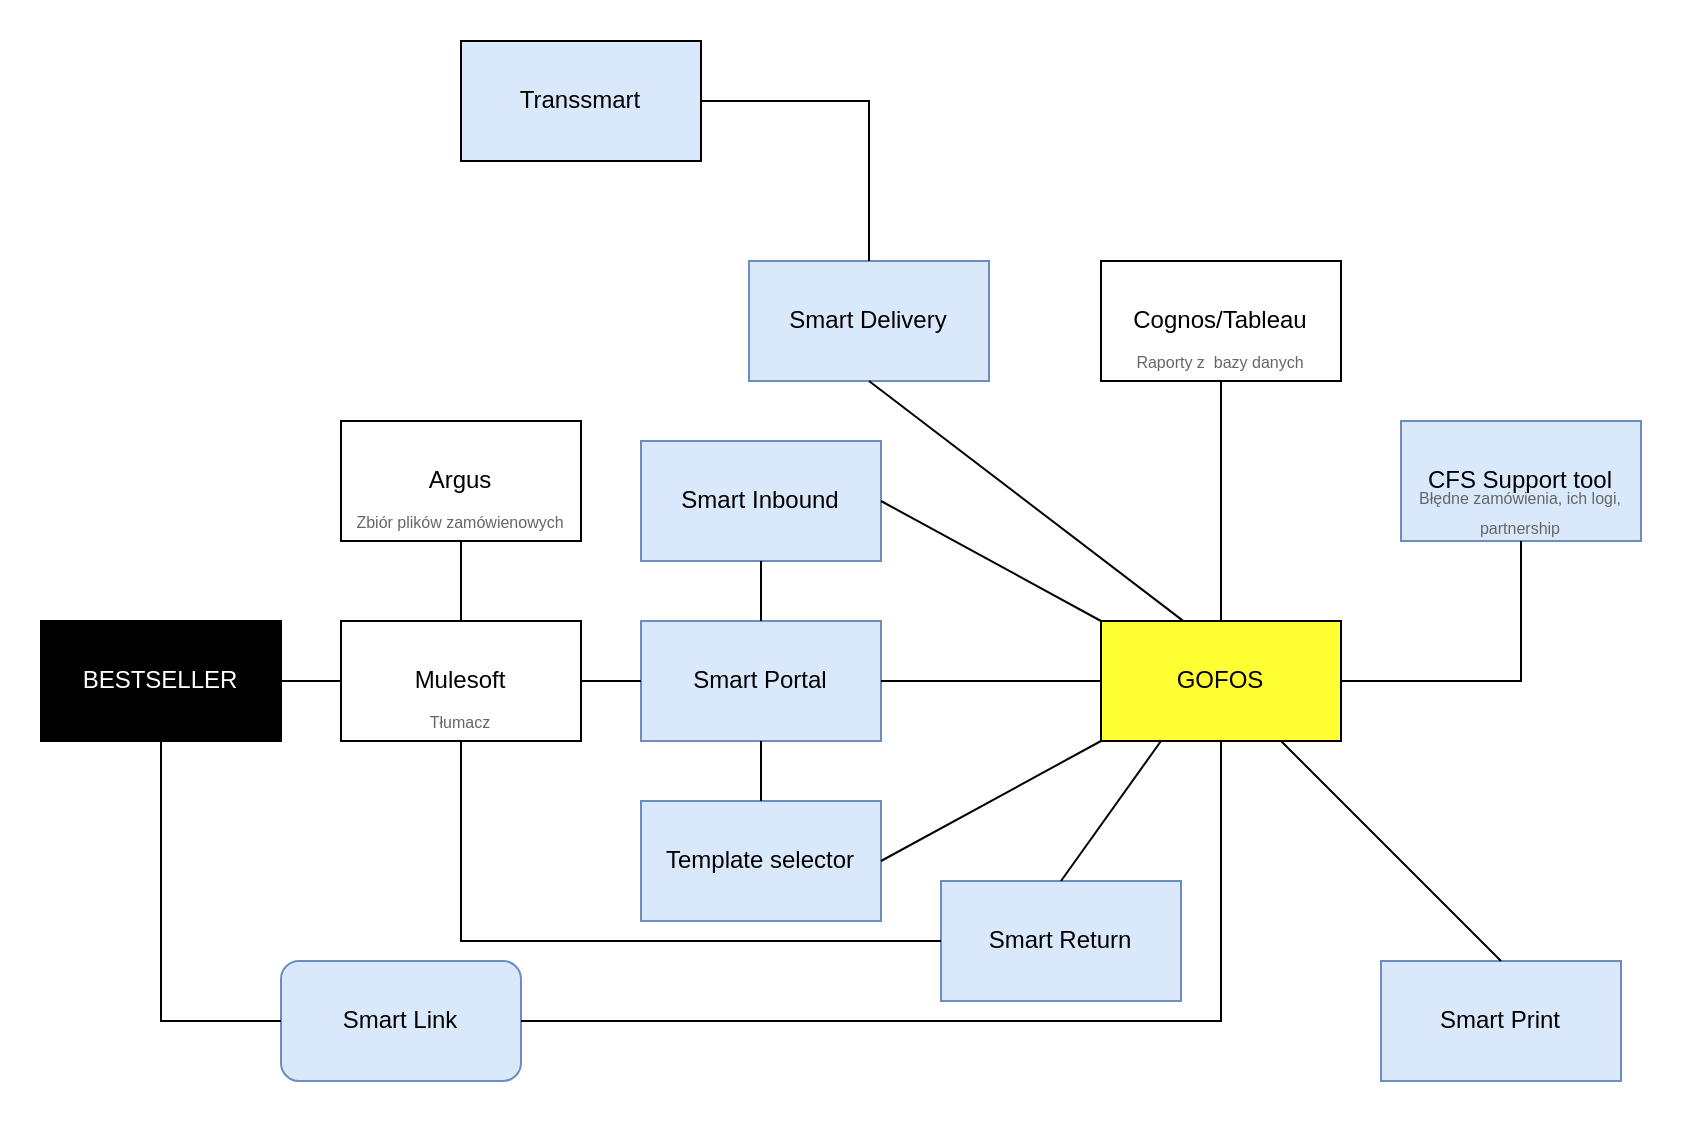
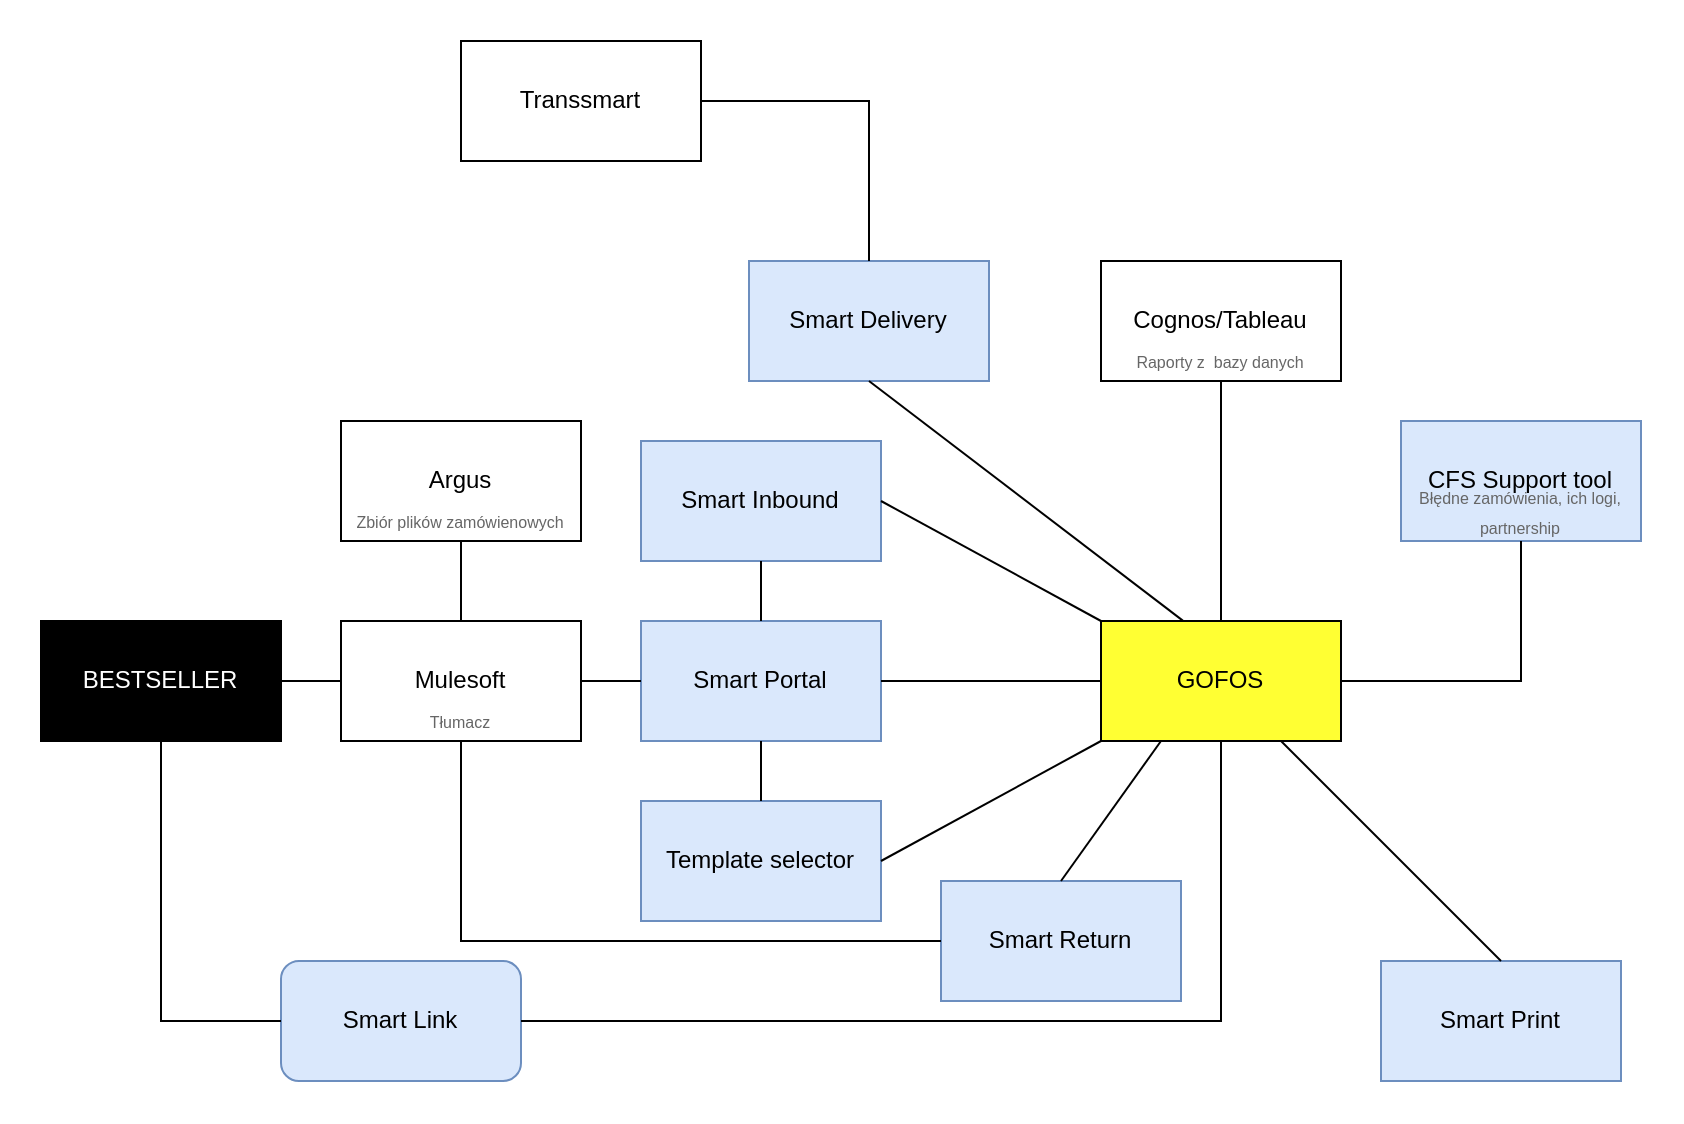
- <mxCell id="31" value="Transsmart" style="whiteSpace=wrap;html=1;fillColor=#dae8fc;" parent="1" vertex="1"><mxGeometry x="230" y="20" width="120" height="60" as="geometry" /></mxCell>
+ <mxCell id="31" value="Transsmart" style="whiteSpace=wrap;html=1;" parent="1" vertex="1"><mxGeometry x="230" y="20" width="120" height="60" as="geometry" /></mxCell>
